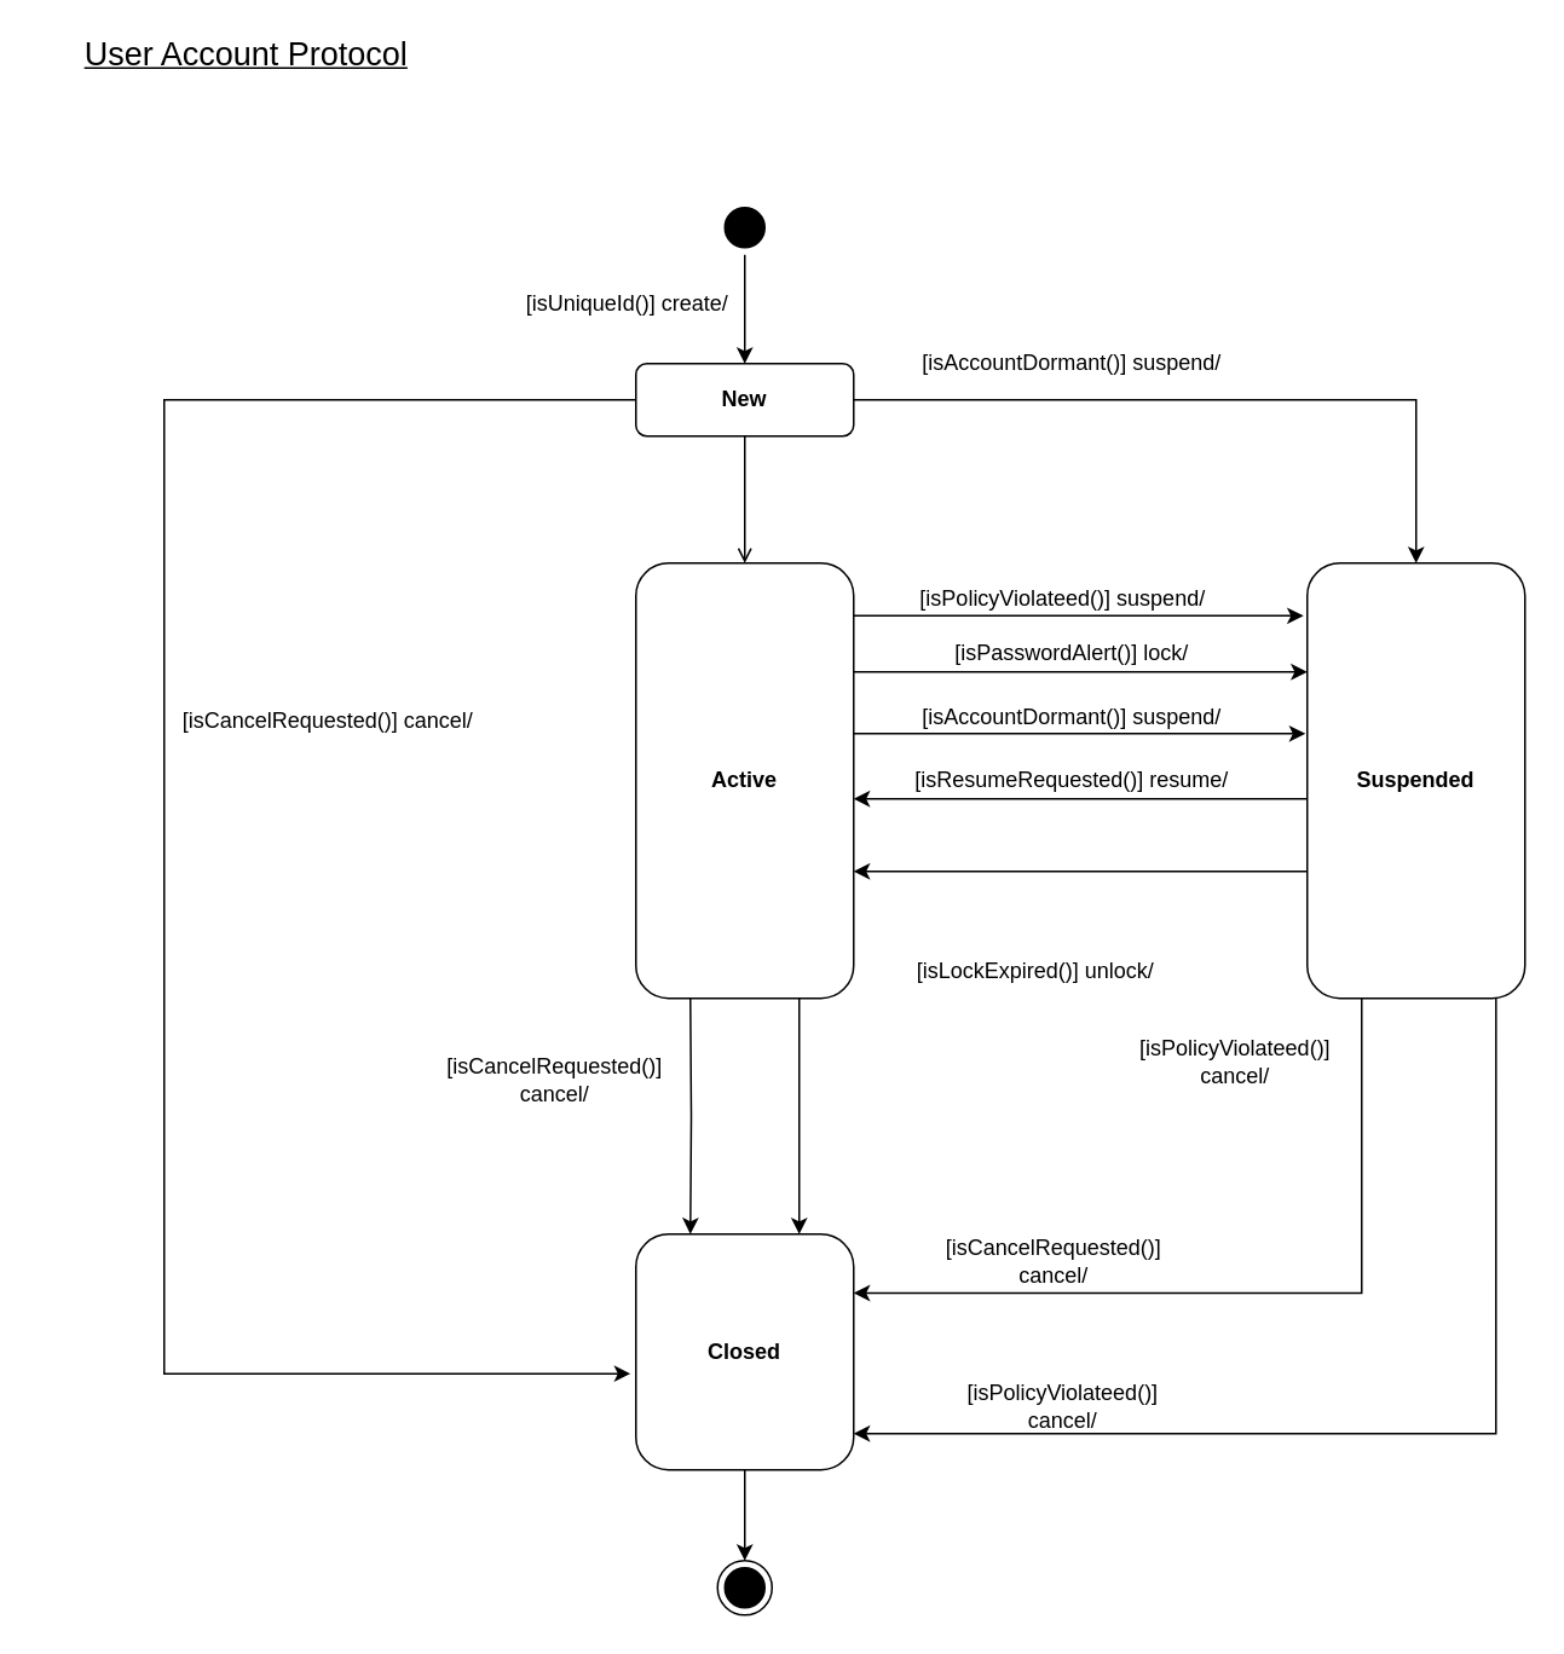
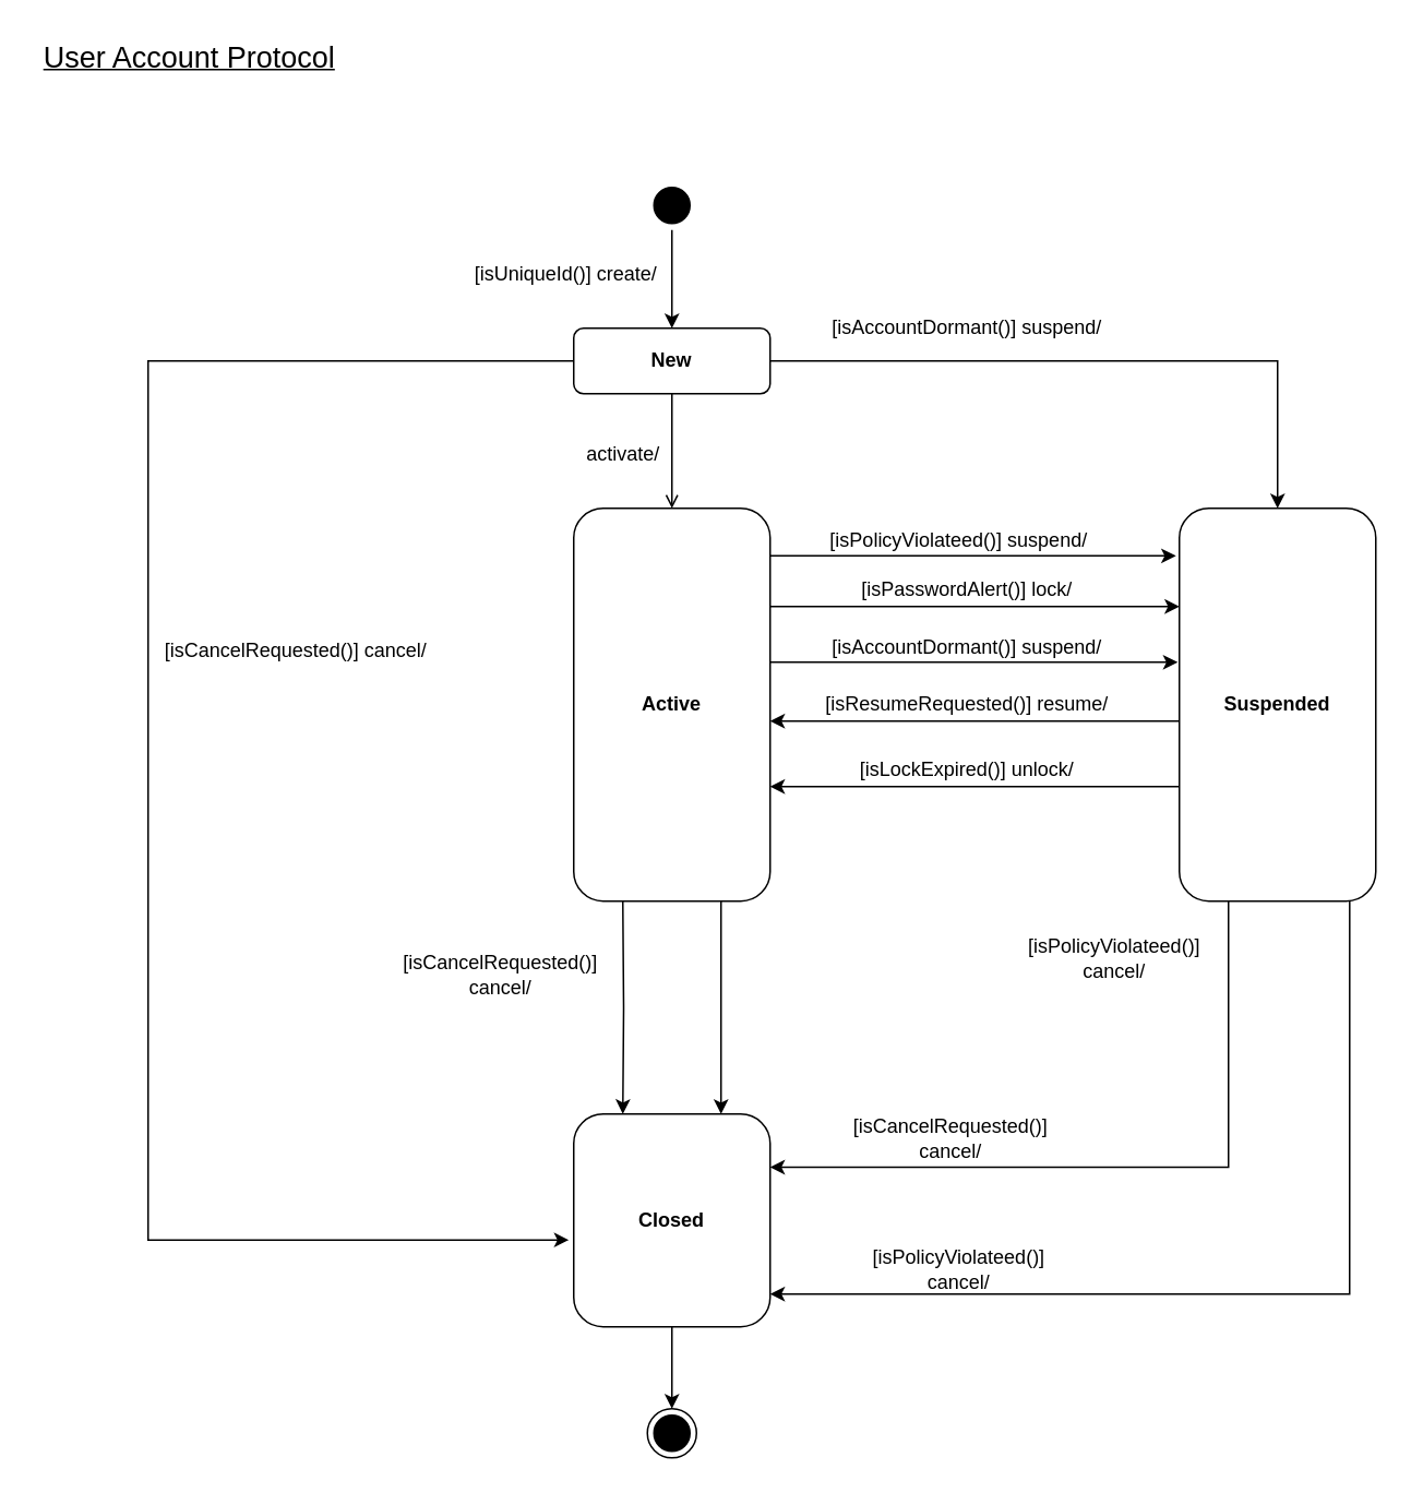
- <mxCell id="8" value="&lt;u&gt;User Account Protocol&lt;/u&gt;" style="text;html=1;align=center;verticalAlign=middle;resizable=0;points=[];autosize=1;strokeColor=none;fontSize=18;" vertex="1" parent="1"><mxGeometry x="40" y="15" width="190" height="30" as="geometry" /></mxCell>
+ <mxCell id="8" value="&lt;u&gt;User Account Protocol&lt;/u&gt;" style="text;html=1;align=center;verticalAlign=middle;resizable=0;points=[];autosize=1;strokeColor=none;fontSize=18;" vertex="1" parent="1"><mxGeometry x="20" y="20" width="190" height="30" as="geometry" /></mxCell>
+ <mxCell id="30" value="&lt;font style=&quot;font-size: 12px&quot;&gt;activate/&lt;br&gt;&lt;/font&gt;" style="text;html=1;align=center;verticalAlign=middle;resizable=0;points=[];autosize=1;strokeColor=none;fontSize=18;spacing=0;" vertex="1" parent="1"><mxGeometry x="350" y="260" width="60" height="30" as="geometry" /></mxCell>
- <mxCell id="35" value="[isLockExpired()] unlock/" style="text;html=1;align=center;verticalAlign=middle;resizable=0;points=[];autosize=1;strokeColor=none;fontSize=12;" vertex="1" parent="1"><mxGeometry x="495" y="525" width="150" height="20" as="geometry" /></mxCell>
+ <mxCell id="35" value="[isLockExpired()] unlock/" style="text;html=1;align=center;verticalAlign=middle;resizable=0;points=[];autosize=1;strokeColor=none;fontSize=12;" vertex="1" parent="1"><mxGeometry x="515" y="460" width="150" height="20" as="geometry" /></mxCell>
